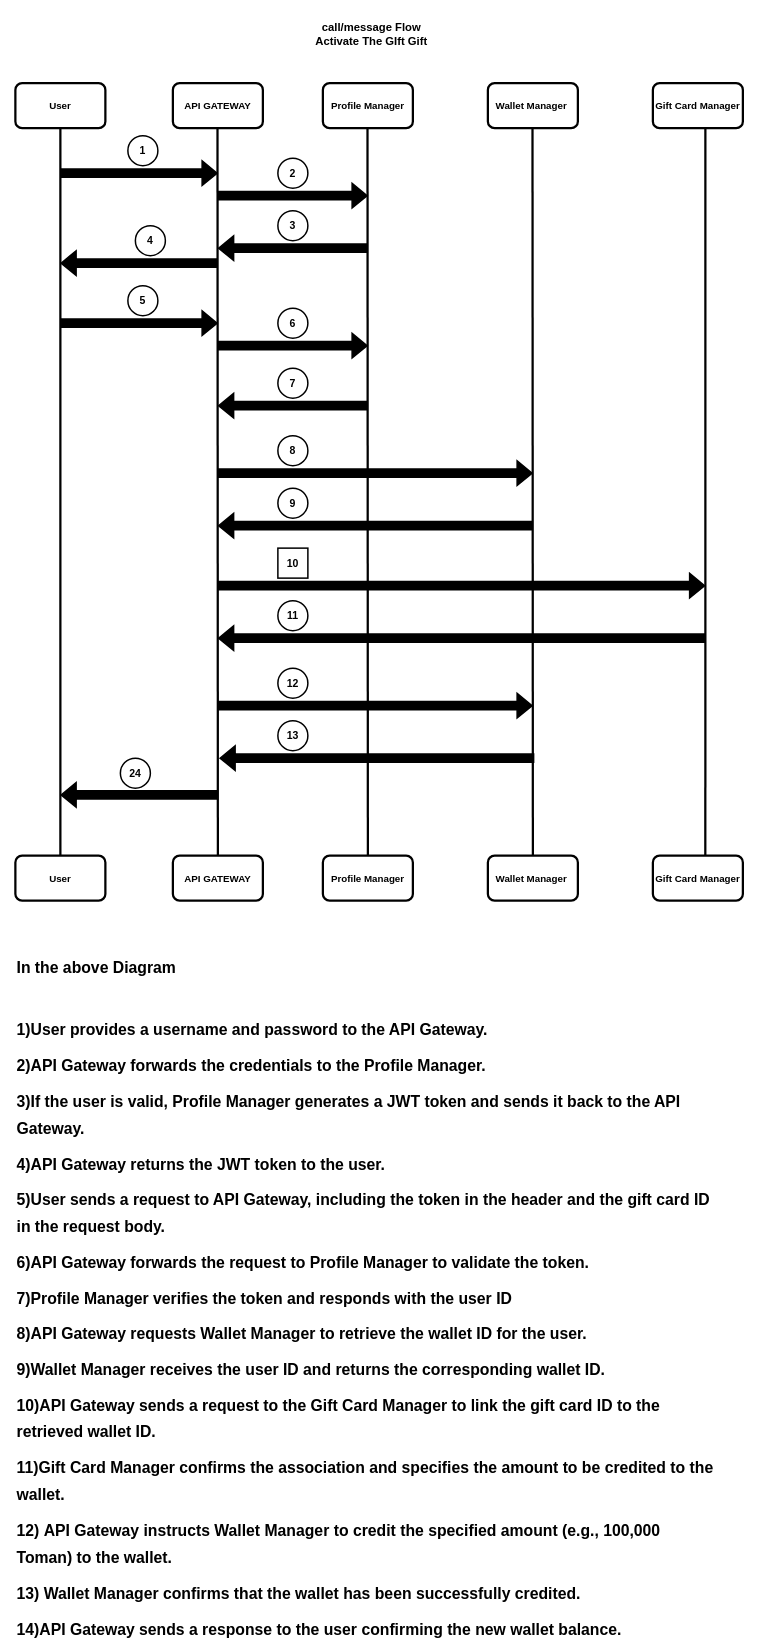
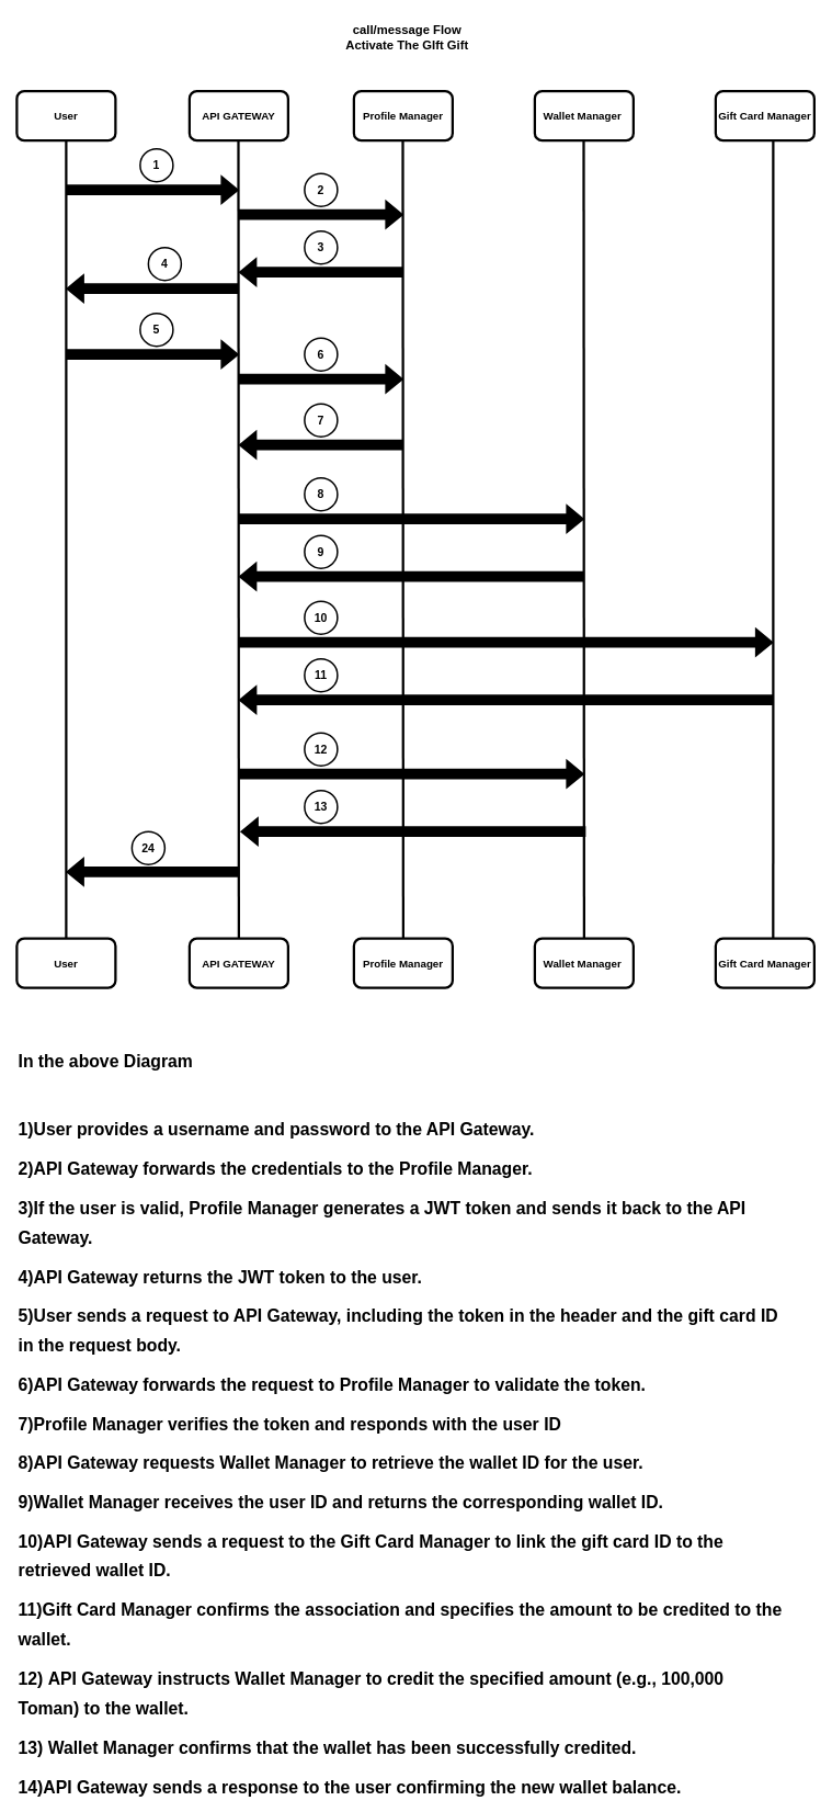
- <mxCell id="32" value="&lt;b&gt;&lt;font style=&quot;font-size: 14px;&quot;&gt;10&lt;/font&gt;&lt;/b&gt;" style="whiteSpace=wrap;html=1;aspect=fixed;fillColor=none;strokeWidth=2;rounded=0;" vertex="1" parent="1"><mxGeometry x="370" y="730" width="40" height="40" as="geometry" /></mxCell>
+ <mxCell id="32" value="&lt;b&gt;&lt;font style=&quot;font-size: 14px;&quot;&gt;10&lt;/font&gt;&lt;/b&gt;" style="ellipse;whiteSpace=wrap;html=1;aspect=fixed;fillColor=none;strokeWidth=2;" vertex="1" parent="1"><mxGeometry x="370" y="730" width="40" height="40" as="geometry" /></mxCell>
